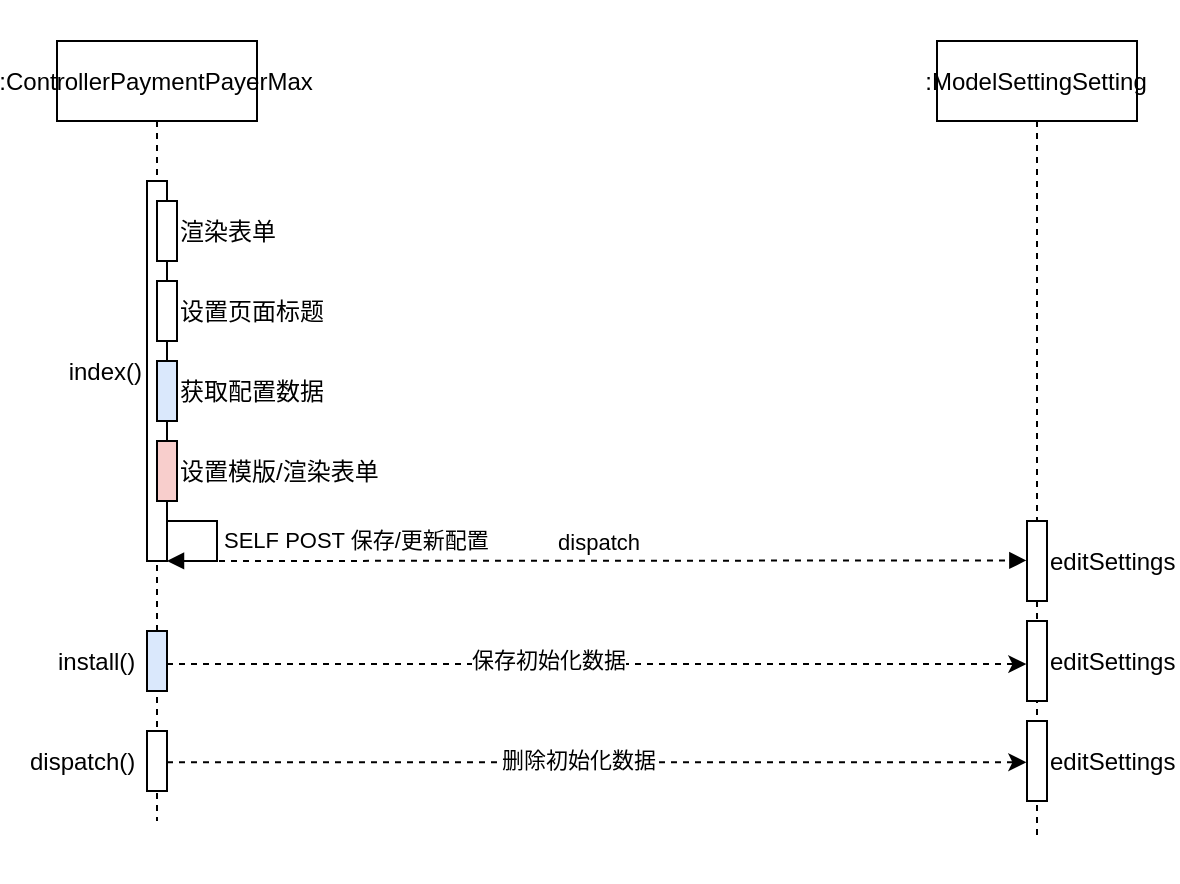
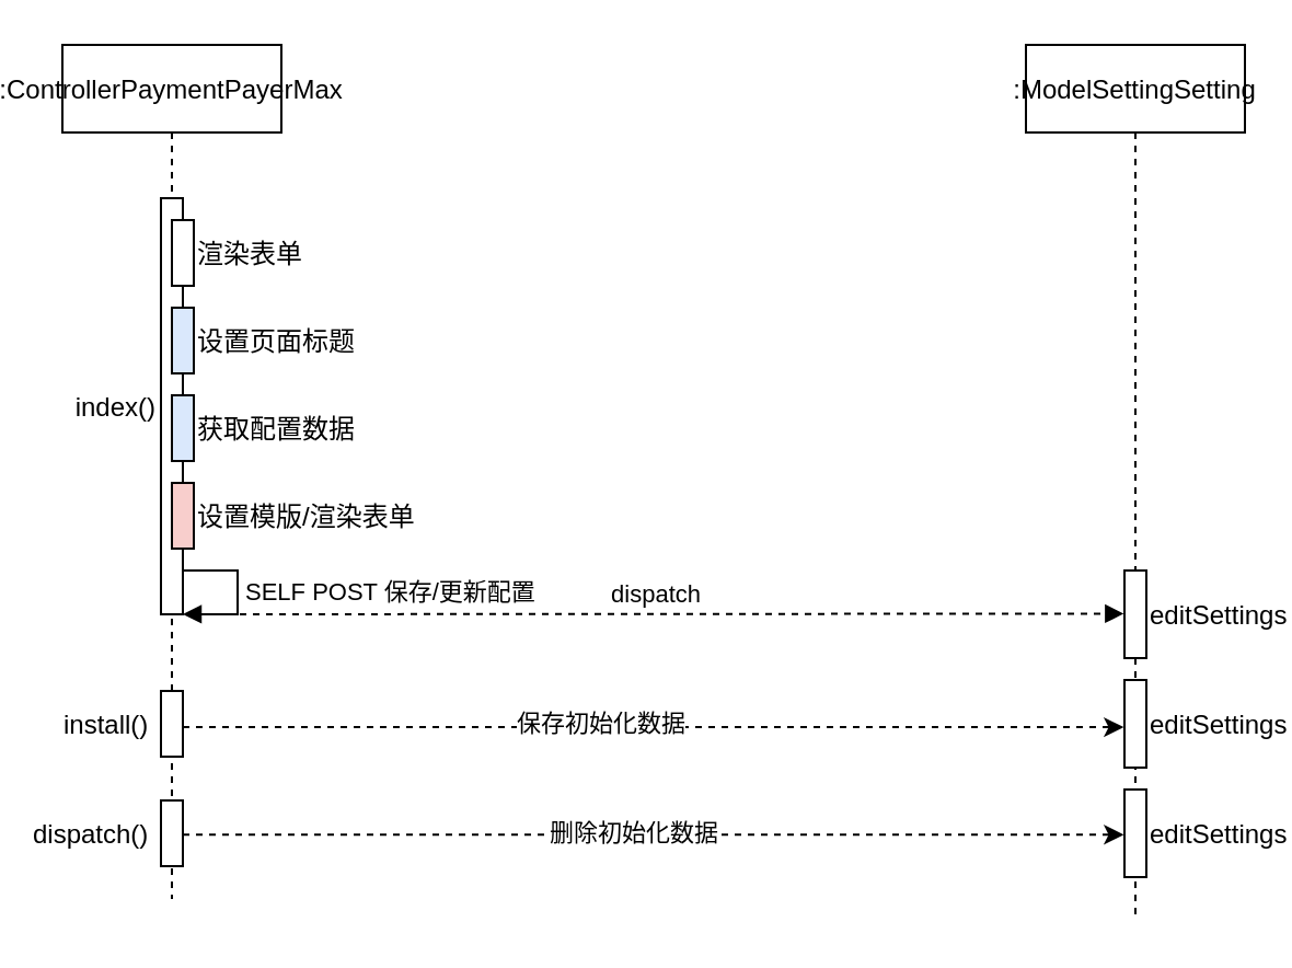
- <mxCell id="5" value="设置页面标题" style="points=[];perimeter=orthogonalPerimeter;rounded=0;shadow=0;strokeWidth=1;labelPosition=right;verticalLabelPosition=middle;align=left;verticalAlign=middle;" vertex="1" parent="2"><mxGeometry x="50" y="120" width="10" height="30" as="geometry" /></mxCell>
+ <mxCell id="5" value="设置页面标题" style="points=[];perimeter=orthogonalPerimeter;rounded=0;shadow=0;strokeWidth=1;labelPosition=right;verticalLabelPosition=middle;align=left;verticalAlign=middle;fillColor=#dae8fc;" vertex="1" parent="2"><mxGeometry x="50" y="120" width="10" height="30" as="geometry" /></mxCell>
- <mxCell id="10" value="install() " style="points=[];perimeter=orthogonalPerimeter;rounded=0;shadow=0;strokeWidth=1;labelPosition=left;verticalLabelPosition=middle;align=right;verticalAlign=middle;fillColor=#dae8fc;" vertex="1" parent="2"><mxGeometry x="45" y="295" width="10" height="30" as="geometry" /></mxCell>
+ <mxCell id="10" value="install() " style="points=[];perimeter=orthogonalPerimeter;rounded=0;shadow=0;strokeWidth=1;labelPosition=left;verticalLabelPosition=middle;align=right;verticalAlign=middle;" vertex="1" parent="2"><mxGeometry x="45" y="295" width="10" height="30" as="geometry" /></mxCell>
